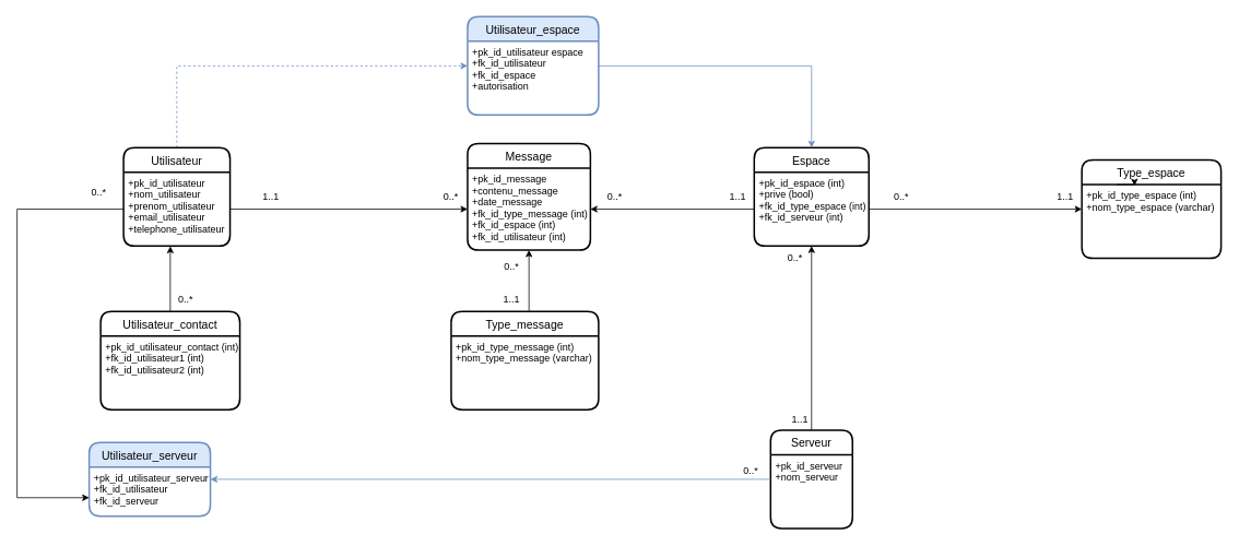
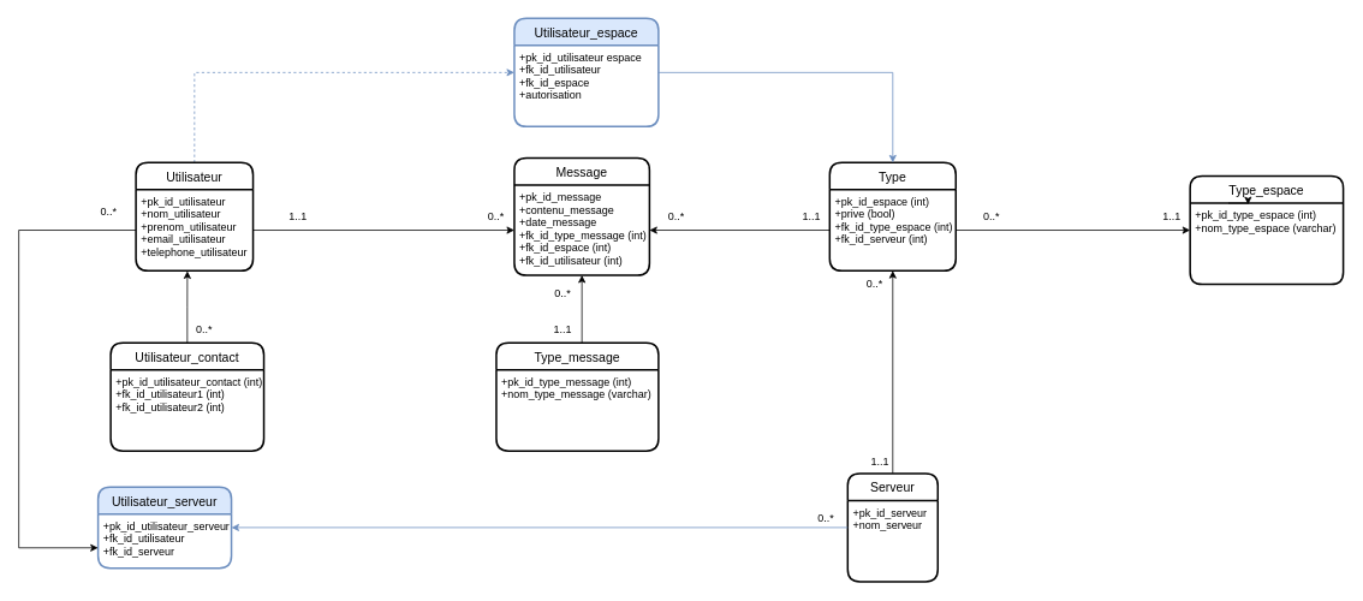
- <mxCell id="19" value="Espace" style="swimlane;childLayout=stackLayout;horizontal=1;startSize=30;horizontalStack=0;rounded=1;fontSize=14;fontStyle=0;strokeWidth=2;resizeParent=0;resizeLast=1;shadow=0;dashed=0;align=center;" vertex="1" parent="1"><mxGeometry x="920" y="180" width="140" height="120" as="geometry" /></mxCell>
+ <mxCell id="19" value="Type" style="swimlane;childLayout=stackLayout;horizontal=1;startSize=30;horizontalStack=0;rounded=1;fontSize=14;fontStyle=0;strokeWidth=2;resizeParent=0;resizeLast=1;shadow=0;dashed=0;align=center;" vertex="1" parent="1"><mxGeometry x="920" y="180" width="140" height="120" as="geometry" /></mxCell>
